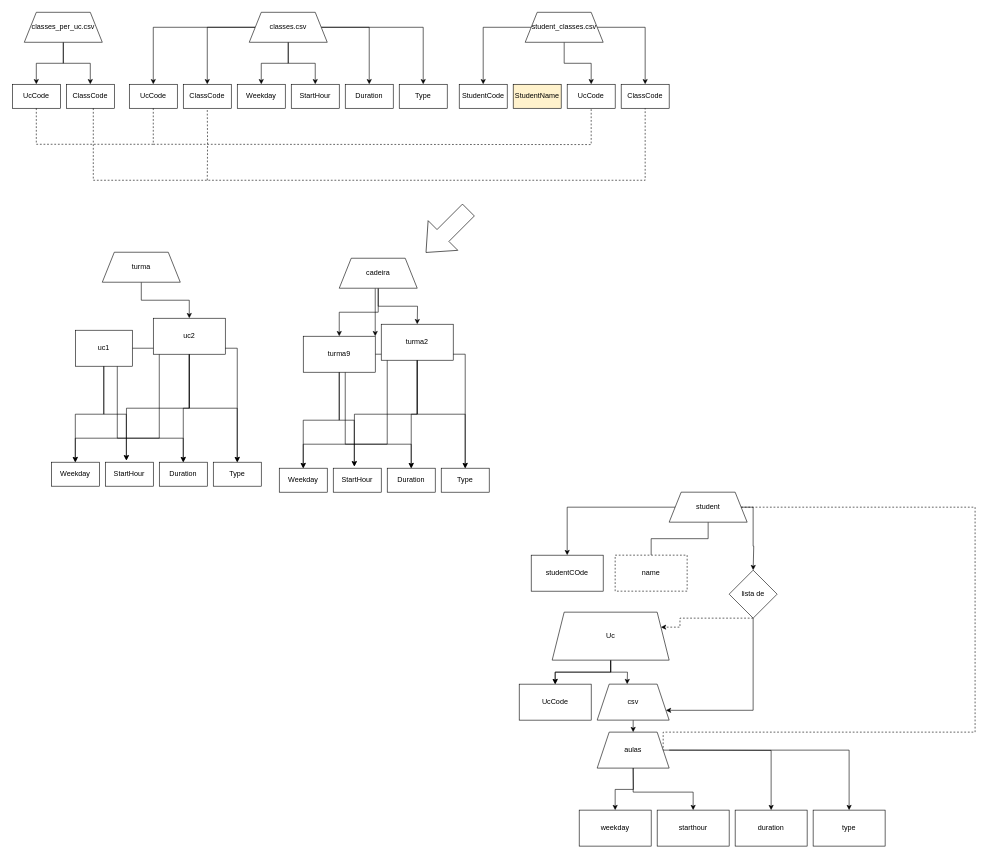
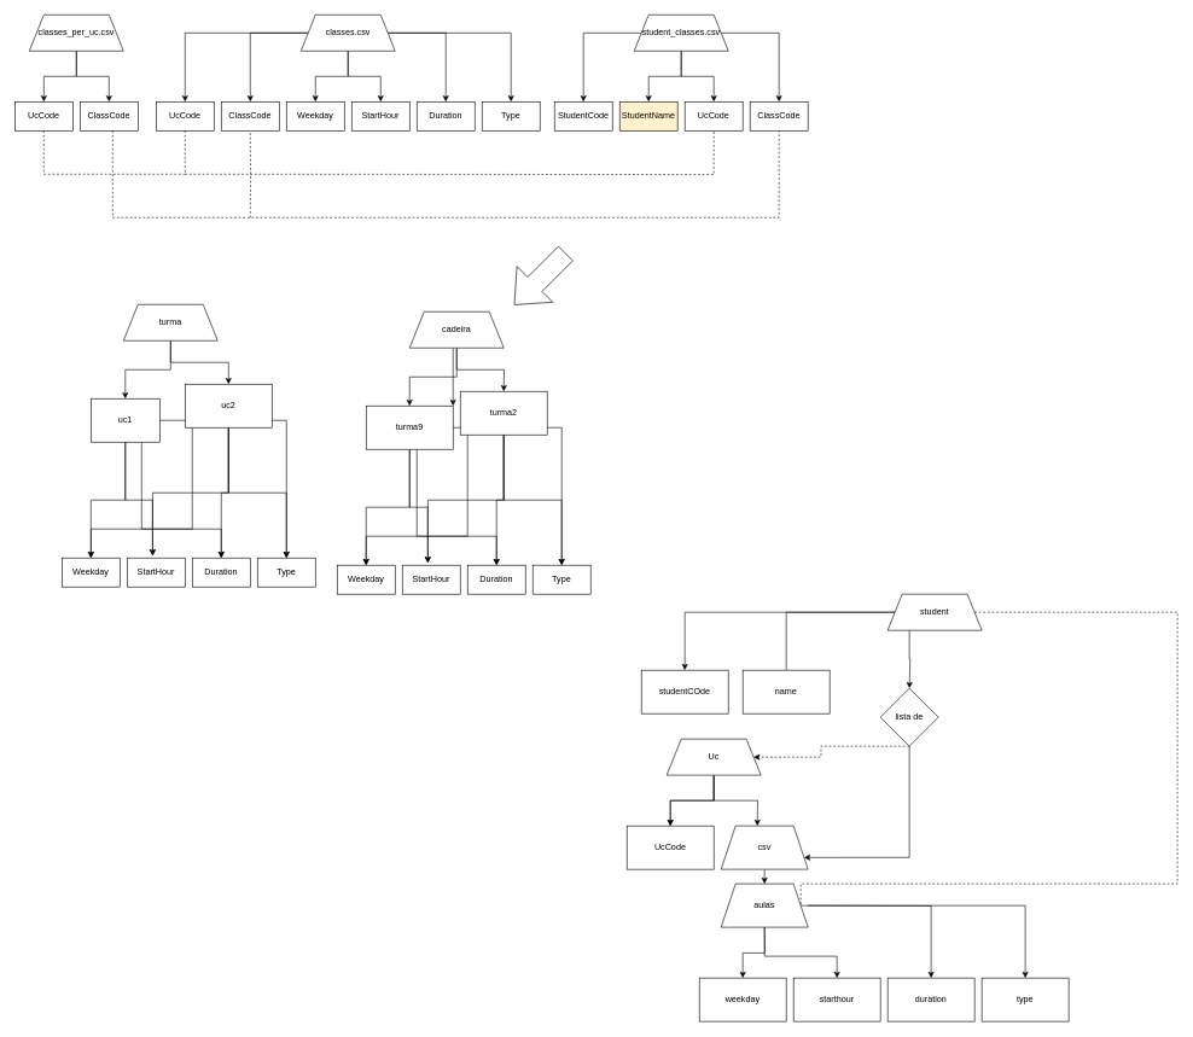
+ <mxCell id="21" style="edgeStyle=orthogonalEdgeStyle;rounded=0;orthogonalLoop=1;jettySize=auto;html=1;fontFamily=Helvetica;fontSize=12;fontColor=default;" parent="1" source="24" target="27" edge="1"><mxGeometry relative="1" as="geometry" /></mxCell>
+ <mxCell id="51" style="edgeStyle=orthogonalEdgeStyle;rounded=0;orthogonalLoop=1;jettySize=auto;html=1;" edge="1" parent="1" source="53" target="57"><mxGeometry relative="1" as="geometry" /></mxCell>
- <mxCell id="83" value="student" style="shape=trapezoid;perimeter=trapezoidPerimeter;whiteSpace=wrap;html=1;fixedSize=1;rounded=0;strokeColor=default;align=center;verticalAlign=middle;fontFamily=Helvetica;fontSize=12;fontColor=default;fillColor=default;" vertex="1" parent="1"><mxGeometry x="1115" y="820" width="130" height="50" as="geometry" /></mxCell>
+ <mxCell id="83" value="student" style="shape=trapezoid;perimeter=trapezoidPerimeter;whiteSpace=wrap;html=1;fixedSize=1;rounded=0;strokeColor=default;align=center;verticalAlign=middle;fontFamily=Helvetica;fontSize=12;fontColor=default;fillColor=default;" vertex="1" parent="1"><mxGeometry x="1225" y="820" width="130" height="50" as="geometry" /></mxCell>
- <mxCell id="84" value="name" style="whiteSpace=wrap;html=1;rounded=0;dashed=1;" vertex="1" parent="1"><mxGeometry x="1025" y="925" width="120" height="60" as="geometry" /></mxCell>
+ <mxCell id="84" value="name" style="whiteSpace=wrap;html=1;rounded=0;" vertex="1" parent="1"><mxGeometry x="1025" y="925" width="120" height="60" as="geometry" /></mxCell>
- <mxCell id="72" value="Uc" style="shape=trapezoid;perimeter=trapezoidPerimeter;whiteSpace=wrap;html=1;fixedSize=1;rounded=0;strokeColor=default;align=center;verticalAlign=middle;fontFamily=Helvetica;fontSize=12;fontColor=default;fillColor=default;" vertex="1" parent="1"><mxGeometry x="920" y="1020" width="195" height="80" as="geometry" /></mxCell>
+ <mxCell id="72" value="Uc" style="shape=trapezoid;perimeter=trapezoidPerimeter;whiteSpace=wrap;html=1;fixedSize=1;rounded=0;strokeColor=default;align=center;verticalAlign=middle;fontFamily=Helvetica;fontSize=12;fontColor=default;fillColor=default;" vertex="1" parent="1"><mxGeometry x="920" y="1020" width="130" height="50" as="geometry" /></mxCell>
